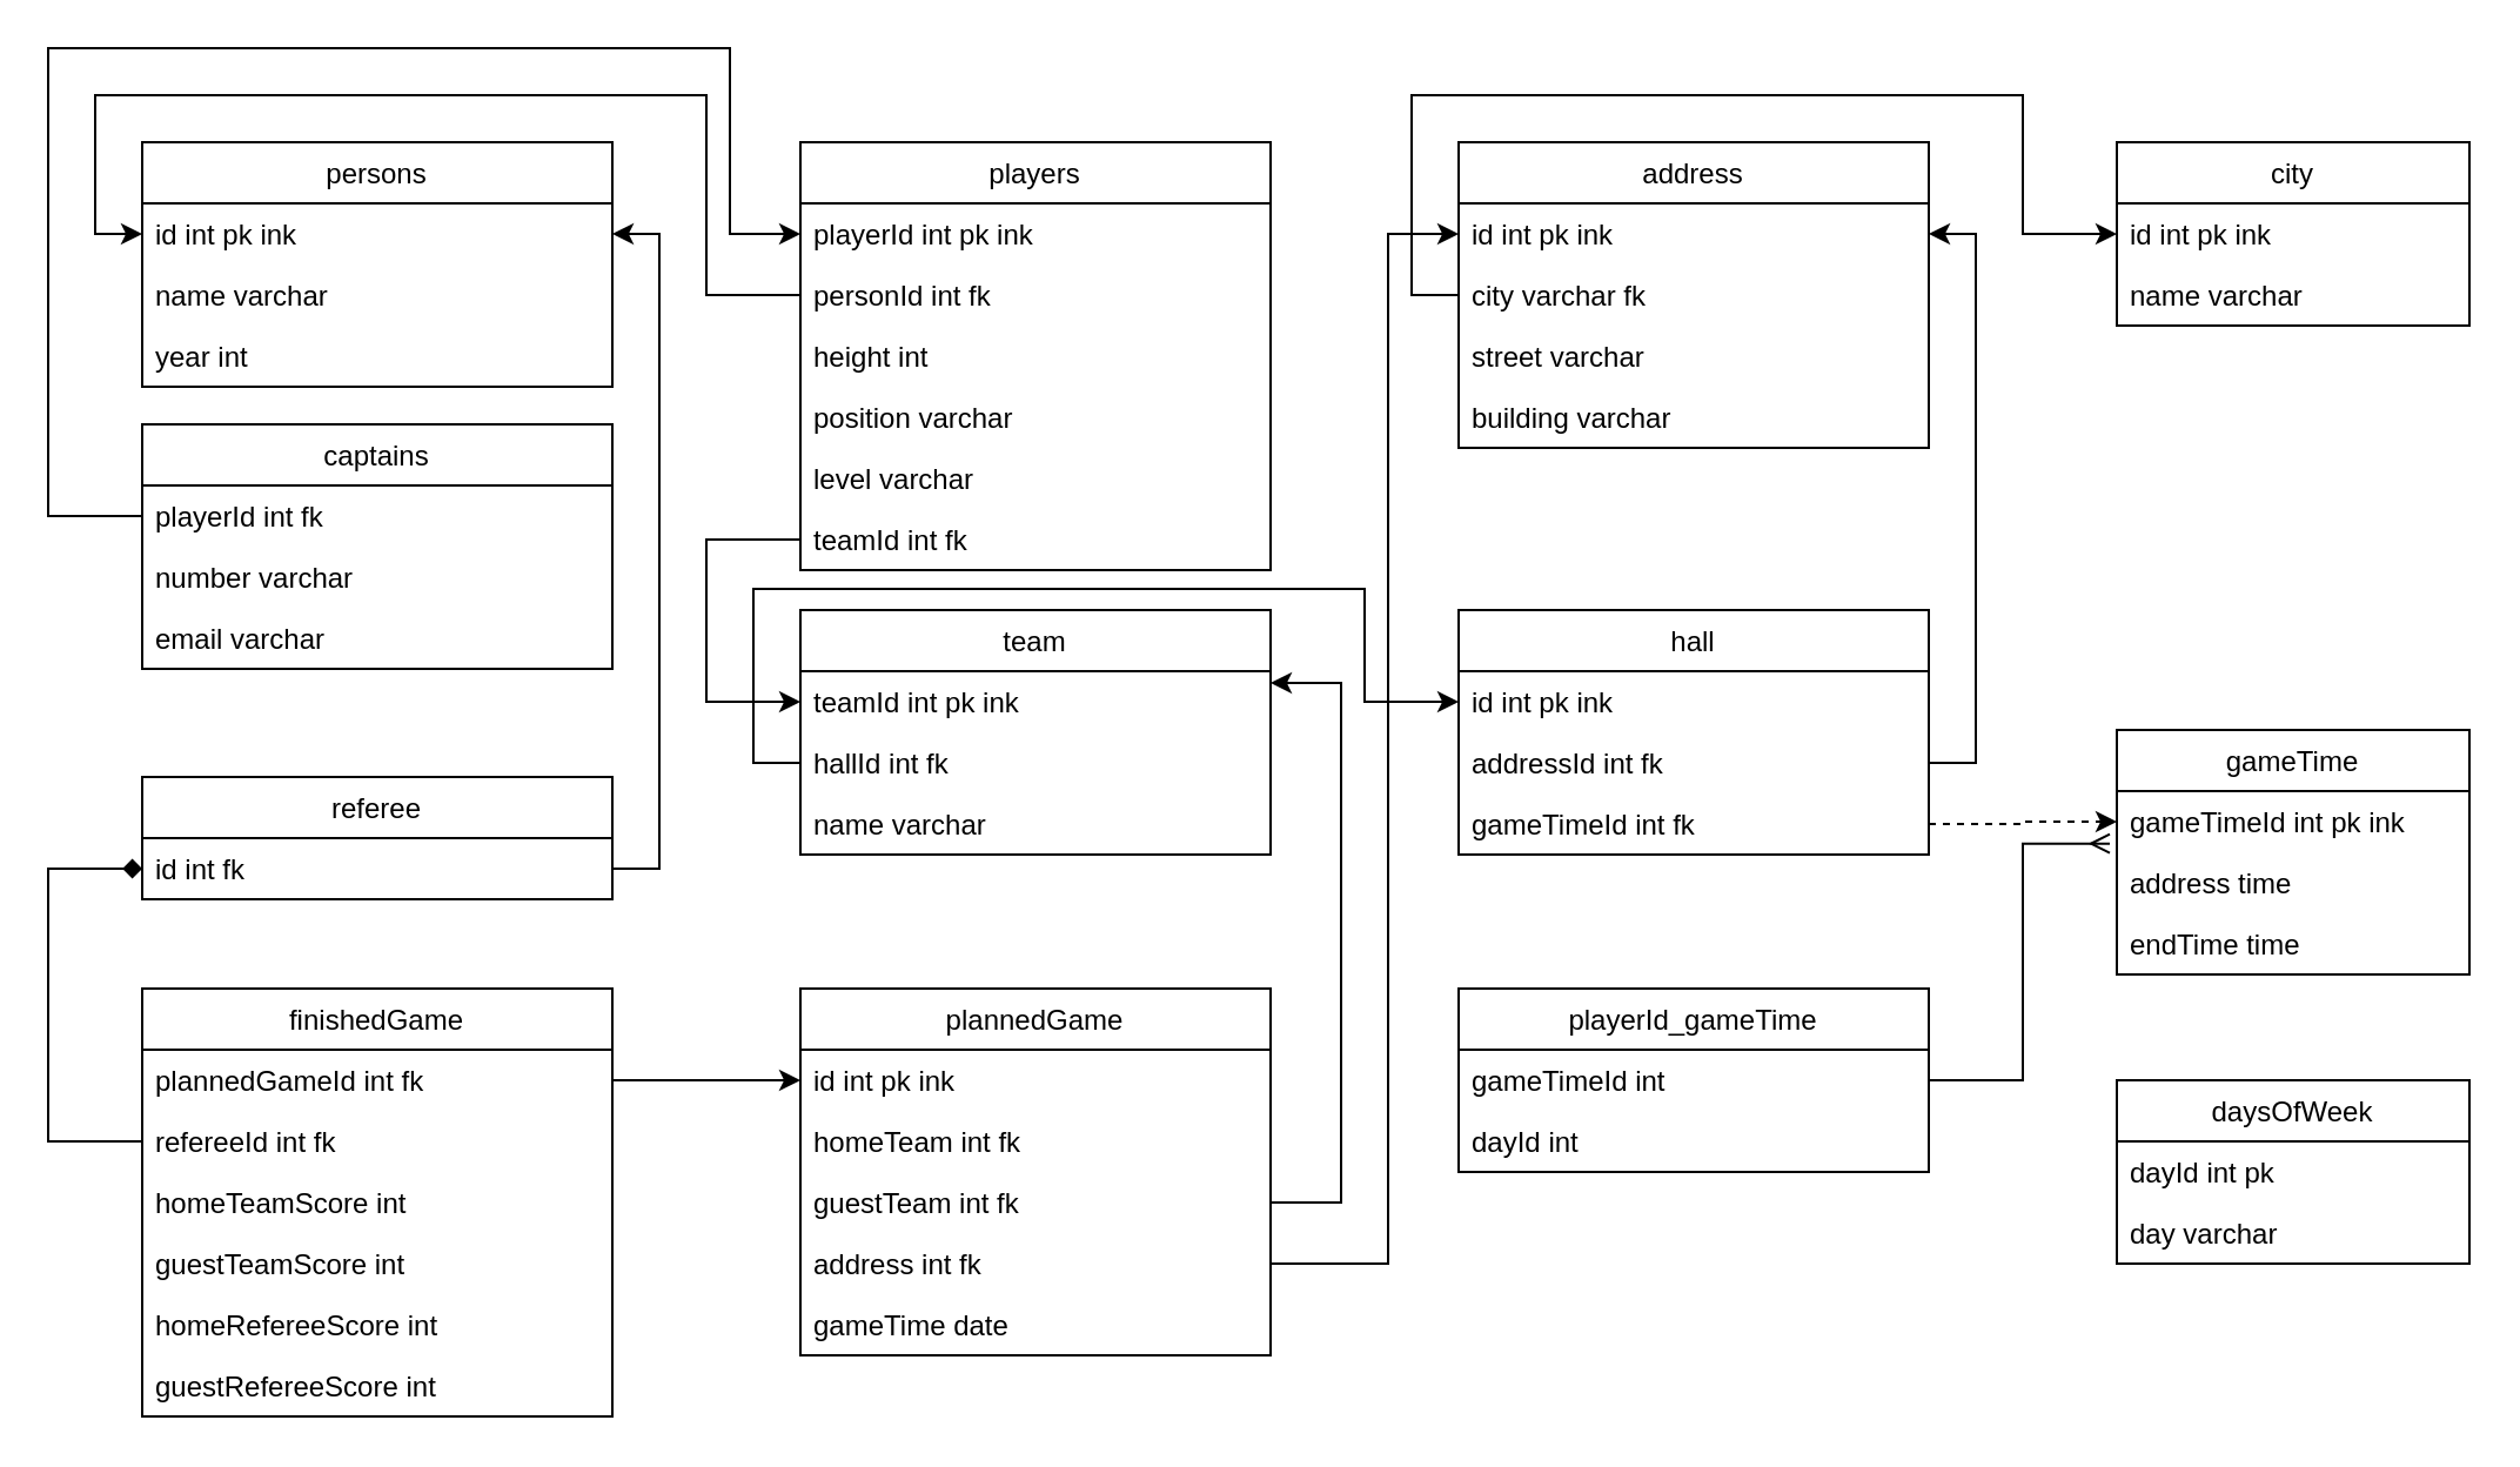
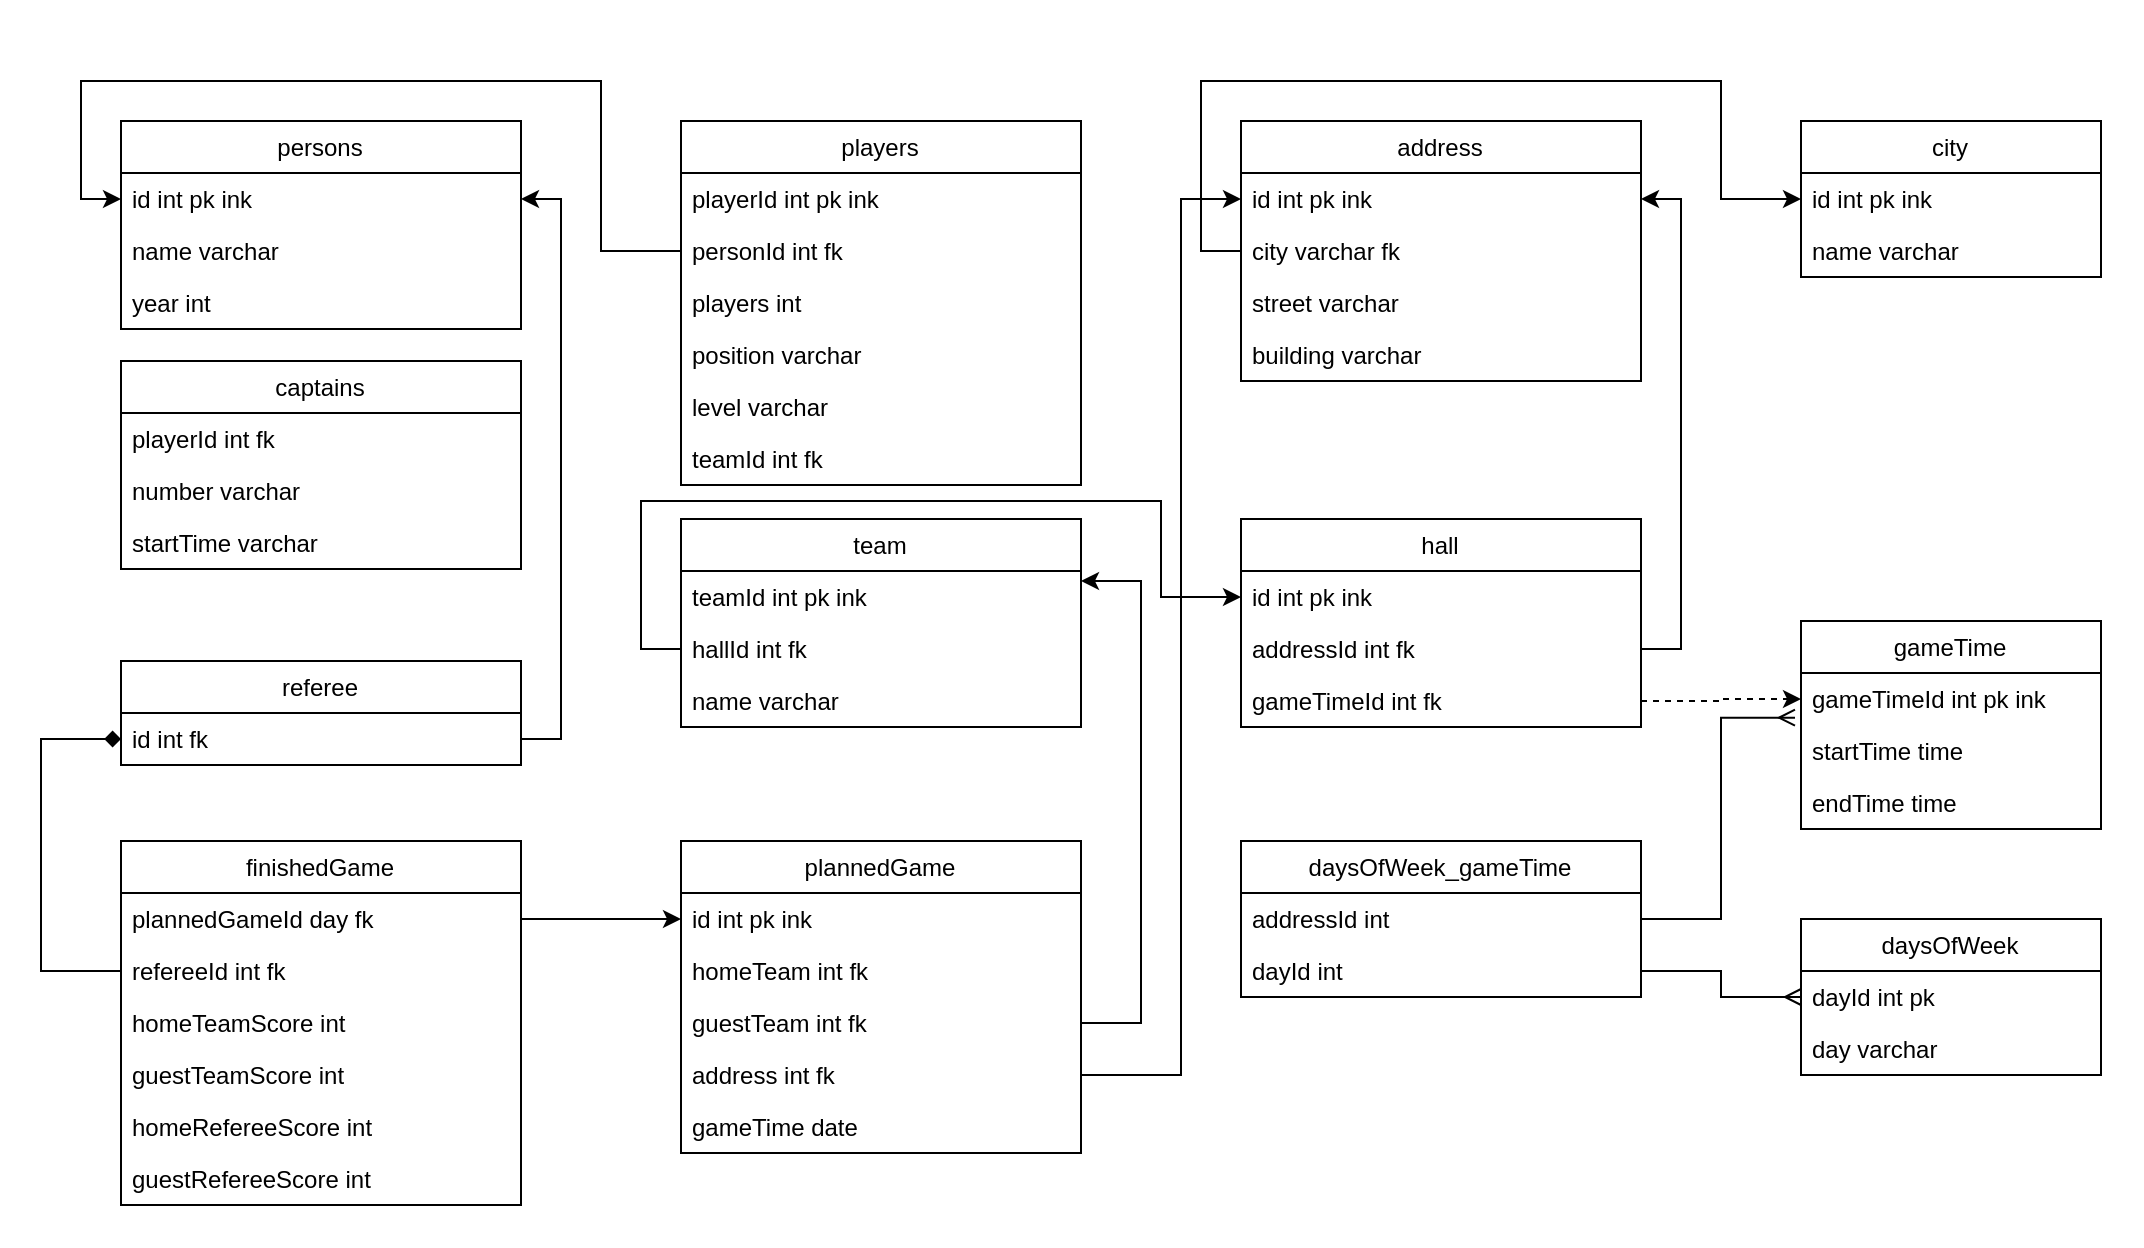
- <mxCell id="56" style="edgeStyle=orthogonalEdgeStyle;rounded=0;orthogonalLoop=1;jettySize=auto;html=1;exitX=0;exitY=0.5;exitDx=0;exitDy=0;entryX=0;entryY=0.5;entryDx=0;entryDy=0;" parent="1" source="7" target="15" edge="1"><mxGeometry relative="1" as="geometry"><Array as="points"><mxPoint x="20" y="219" /><mxPoint x="20" y="20" /><mxPoint x="310" y="20" /><mxPoint x="310" y="99" /></Array></mxGeometry></mxCell>
- <mxCell id="17" value="height int" style="text;strokeColor=none;fillColor=none;align=left;verticalAlign=top;spacingLeft=4;spacingRight=4;overflow=hidden;rotatable=0;points=[[0,0.5],[1,0.5]];portConstraint=eastwest;" parent="14" vertex="1"><mxGeometry y="78" width="200" height="26" as="geometry" /></mxCell>
+ <mxCell id="17" value="players int" style="text;strokeColor=none;fillColor=none;align=left;verticalAlign=top;spacingLeft=4;spacingRight=4;overflow=hidden;rotatable=0;points=[[0,0.5],[1,0.5]];portConstraint=eastwest;" parent="14" vertex="1"><mxGeometry y="78" width="200" height="26" as="geometry" /></mxCell>
- <mxCell id="58" style="edgeStyle=orthogonalEdgeStyle;rounded=0;orthogonalLoop=1;jettySize=auto;html=1;exitX=0;exitY=0.5;exitDx=0;exitDy=0;entryX=0;entryY=0.5;entryDx=0;entryDy=0;" parent="1" source="20" target="11" edge="1"><mxGeometry relative="1" as="geometry"><Array as="points"><mxPoint x="300" y="229" /><mxPoint x="300" y="298" /></Array></mxGeometry></mxCell>
- <mxCell id="9" value="email varchar" style="text;strokeColor=none;fillColor=none;align=left;verticalAlign=top;spacingLeft=4;spacingRight=4;overflow=hidden;rotatable=0;points=[[0,0.5],[1,0.5]];portConstraint=eastwest;" parent="6" vertex="1"><mxGeometry y="78" width="200" height="26" as="geometry" /></mxCell>
+ <mxCell id="9" value="startTime varchar" style="text;strokeColor=none;fillColor=none;align=left;verticalAlign=top;spacingLeft=4;spacingRight=4;overflow=hidden;rotatable=0;points=[[0,0.5],[1,0.5]];portConstraint=eastwest;" parent="6" vertex="1"><mxGeometry y="78" width="200" height="26" as="geometry" /></mxCell>
- <mxCell id="27" value="address time" style="text;strokeColor=none;fillColor=none;align=left;verticalAlign=top;spacingLeft=4;spacingRight=4;overflow=hidden;rotatable=0;points=[[0,0.5],[1,0.5]];portConstraint=eastwest;" parent="25" vertex="1"><mxGeometry y="52" width="150" height="26" as="geometry" /></mxCell>
+ <mxCell id="27" value="startTime time" style="text;strokeColor=none;fillColor=none;align=left;verticalAlign=top;spacingLeft=4;spacingRight=4;overflow=hidden;rotatable=0;points=[[0,0.5],[1,0.5]];portConstraint=eastwest;" parent="25" vertex="1"><mxGeometry y="52" width="150" height="26" as="geometry" /></mxCell>
- <mxCell id="32" value="playerId_gameTime" style="swimlane;fontStyle=0;childLayout=stackLayout;horizontal=1;startSize=26;fillColor=none;horizontalStack=0;resizeParent=1;resizeParentMax=0;resizeLast=0;collapsible=1;marginBottom=0;" parent="1" vertex="1"><mxGeometry x="620" y="420" width="200" height="78" as="geometry" /></mxCell>
+ <mxCell id="32" value="daysOfWeek_gameTime" style="swimlane;fontStyle=0;childLayout=stackLayout;horizontal=1;startSize=26;fillColor=none;horizontalStack=0;resizeParent=1;resizeParentMax=0;resizeLast=0;collapsible=1;marginBottom=0;" parent="1" vertex="1"><mxGeometry x="620" y="420" width="200" height="78" as="geometry" /></mxCell>
- <mxCell id="50" value="plannedGameId int fk" style="text;strokeColor=none;fillColor=none;align=left;verticalAlign=top;spacingLeft=4;spacingRight=4;overflow=hidden;rotatable=0;points=[[0,0.5],[1,0.5]];portConstraint=eastwest;" parent="49" vertex="1"><mxGeometry y="26" width="200" height="26" as="geometry" /></mxCell>
+ <mxCell id="50" value="plannedGameId day fk" style="text;strokeColor=none;fillColor=none;align=left;verticalAlign=top;spacingLeft=4;spacingRight=4;overflow=hidden;rotatable=0;points=[[0,0.5],[1,0.5]];portConstraint=eastwest;" parent="49" vertex="1"><mxGeometry y="26" width="200" height="26" as="geometry" /></mxCell>
- <mxCell id="33" value="gameTimeId int" style="text;strokeColor=none;fillColor=none;align=left;verticalAlign=top;spacingLeft=4;spacingRight=4;overflow=hidden;rotatable=0;points=[[0,0.5],[1,0.5]];portConstraint=eastwest;" parent="32" vertex="1"><mxGeometry y="26" width="200" height="26" as="geometry" /></mxCell>
+ <mxCell id="33" value="addressId int" style="text;strokeColor=none;fillColor=none;align=left;verticalAlign=top;spacingLeft=4;spacingRight=4;overflow=hidden;rotatable=0;points=[[0,0.5],[1,0.5]];portConstraint=eastwest;" parent="32" vertex="1"><mxGeometry y="26" width="200" height="26" as="geometry" /></mxCell>
+ <mxCell id="64" style="edgeStyle=orthogonalEdgeStyle;rounded=0;orthogonalLoop=1;jettySize=auto;html=1;exitX=1;exitY=0.5;exitDx=0;exitDy=0;entryX=0;entryY=0.5;entryDx=0;entryDy=0;endArrow=ERmany;endFill=0;" parent="1" source="34" target="30" edge="1"><mxGeometry relative="1" as="geometry" /></mxCell>
